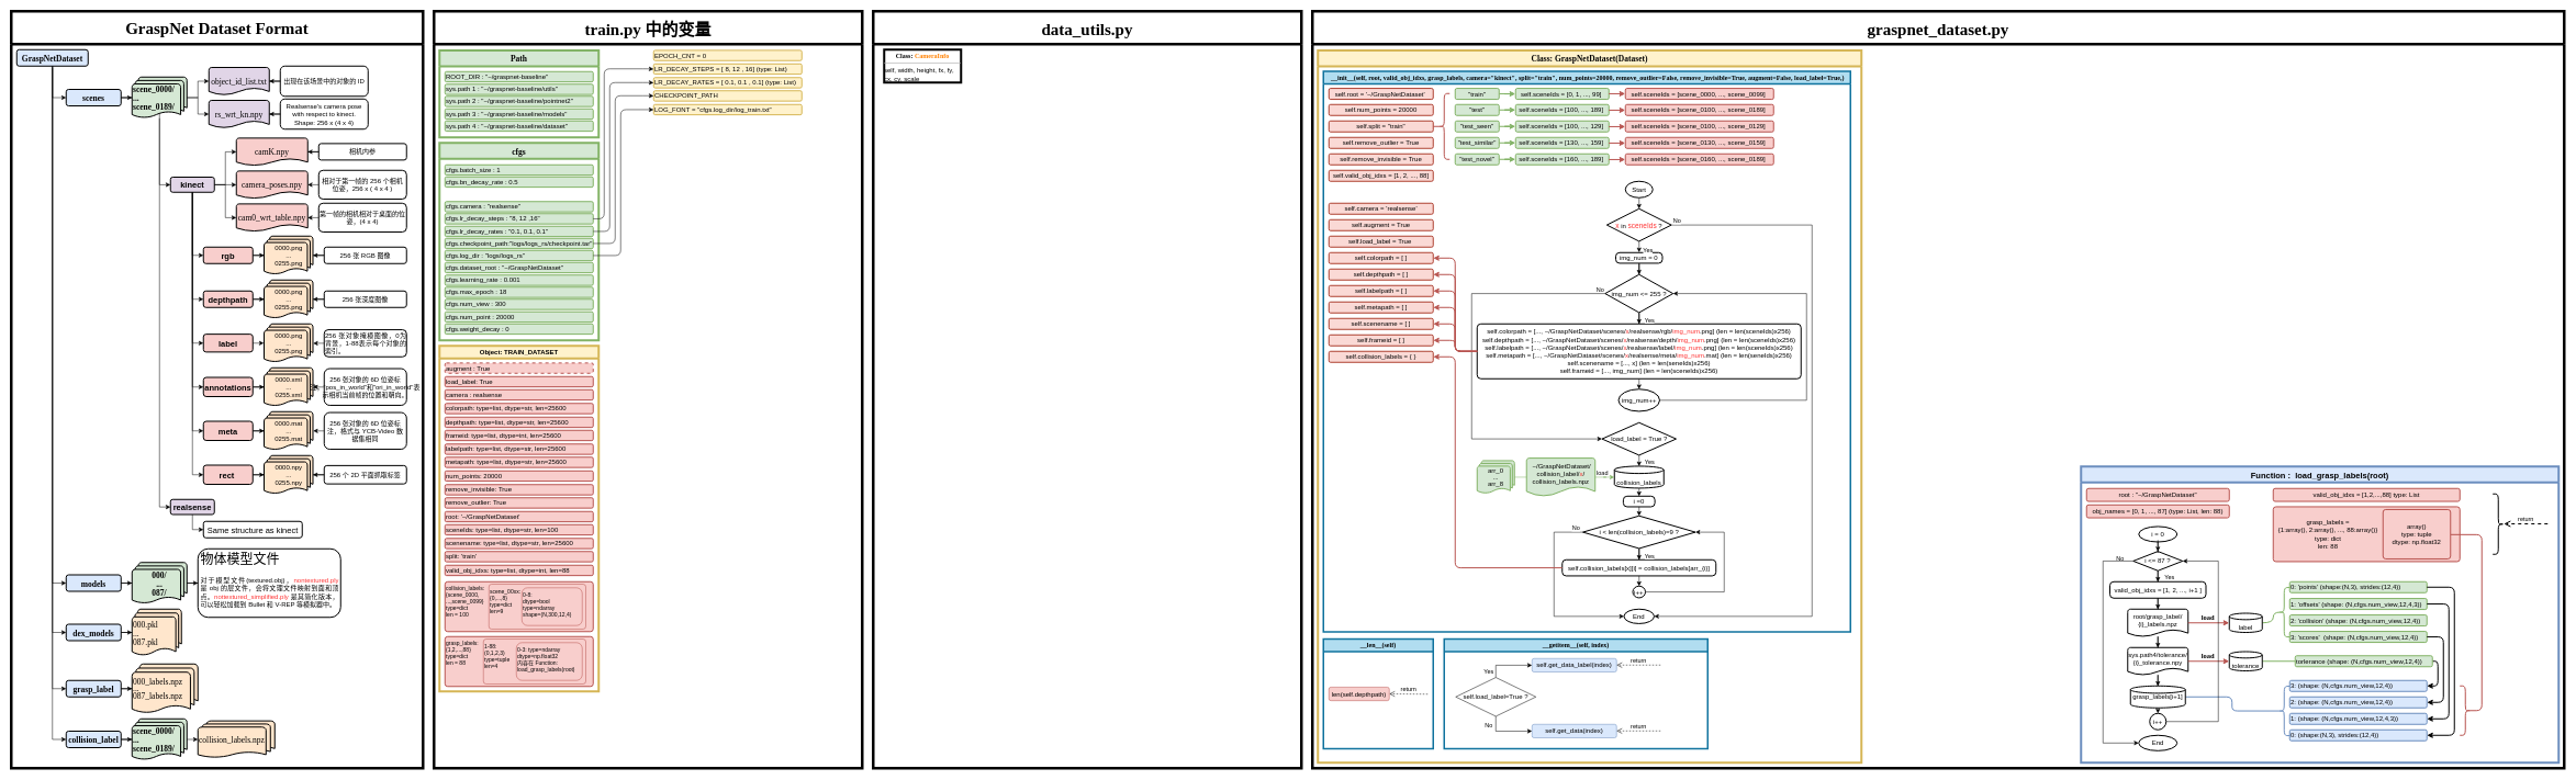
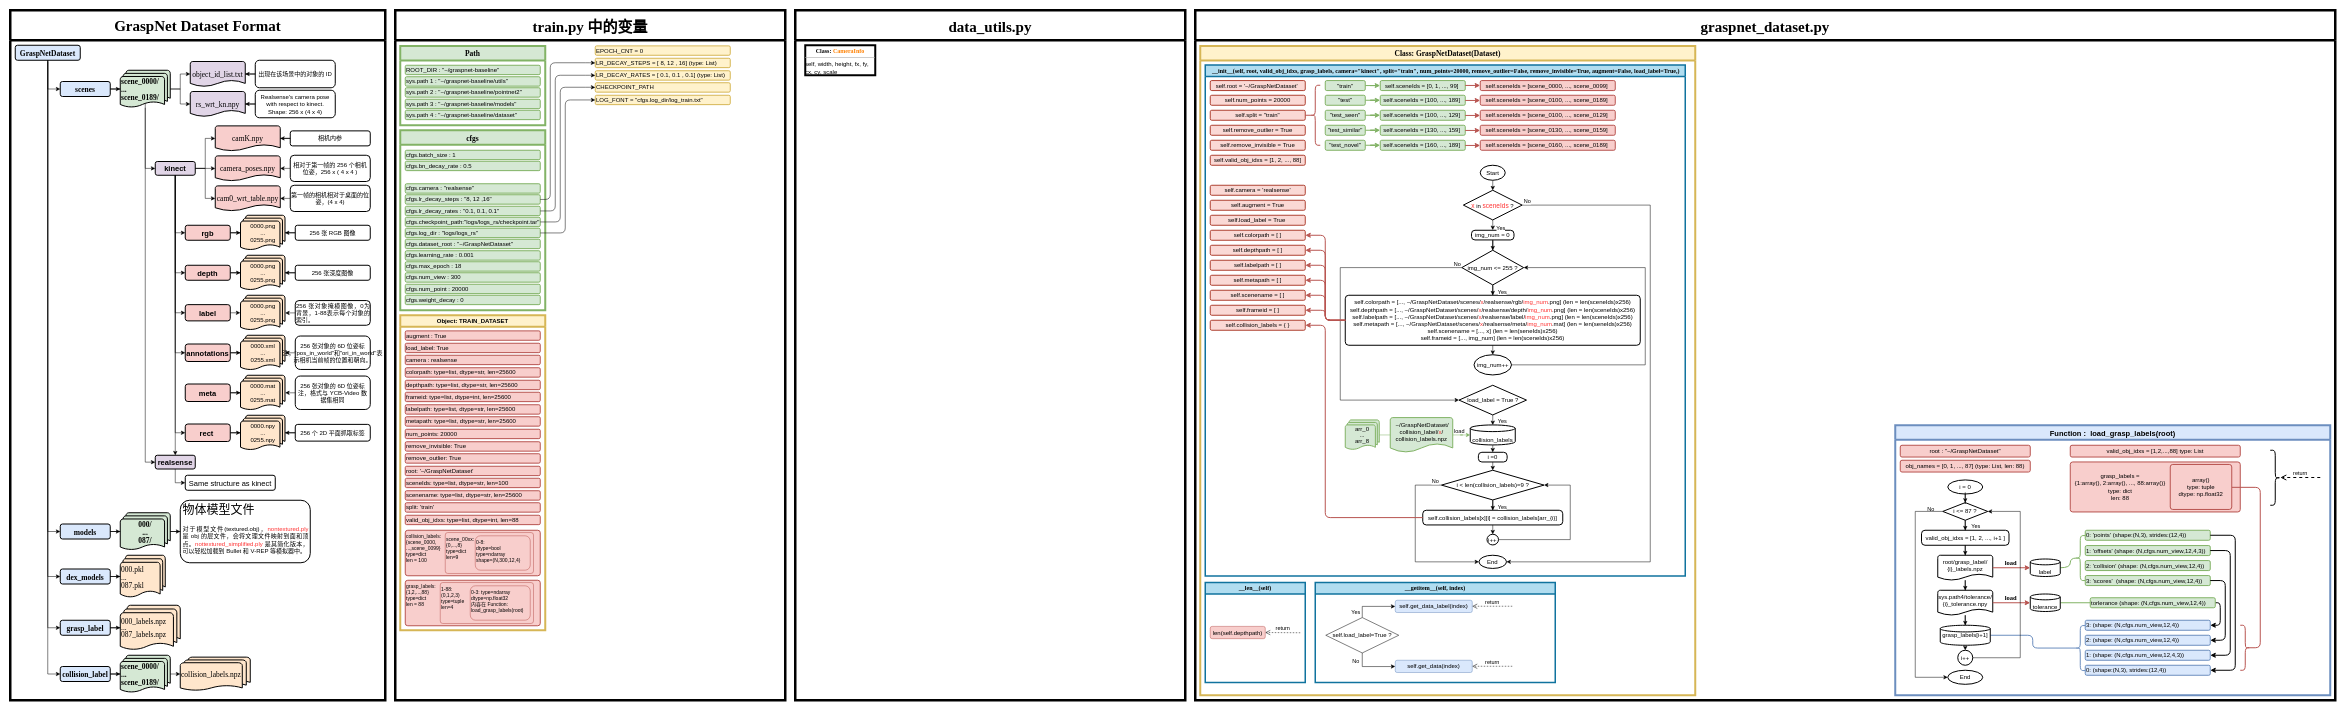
- <mxCell id="61" value="&lt;h4&gt;&lt;span style=&quot;font-size: 15px;&quot;&gt;depthpath&lt;/span&gt;&lt;/h4&gt;" style="rounded=1;whiteSpace=wrap;html=1;align=center;fillColor=#f8cecc;strokeColor=#000000;strokeWidth=2;container=0;" parent="3" vertex="1"><mxGeometry x="340" y="440" width="90" height="30" as="geometry" /></mxCell>
+ <mxCell id="61" value="&lt;h4&gt;&lt;span style=&quot;font-size: 15px;&quot;&gt;depth&lt;/span&gt;&lt;/h4&gt;" style="rounded=1;whiteSpace=wrap;html=1;align=center;fillColor=#f8cecc;strokeColor=#000000;strokeWidth=2;container=0;" parent="3" vertex="1"><mxGeometry x="340" y="440" width="90" height="30" as="geometry" /></mxCell>
- <mxCell id="124" value="augment : True" style="rounded=1;whiteSpace=wrap;html=1;fillColor=#f8cecc;strokeColor=#b85450;strokeWidth=2;align=left;dashed=1;" parent="123" vertex="1"><mxGeometry x="10" y="31.25" width="270" height="18.75" as="geometry" /></mxCell>
+ <mxCell id="124" value="augment : True" style="rounded=1;whiteSpace=wrap;html=1;fillColor=#f8cecc;strokeColor=#b85450;strokeWidth=2;align=left;" parent="123" vertex="1"><mxGeometry x="10" y="31.25" width="270" height="18.75" as="geometry" /></mxCell>
- <mxCell id="86" value="" style="edgeStyle=orthogonalEdgeStyle;rounded=0;orthogonalLoop=1;jettySize=auto;html=1;exitX=0.5;exitY=1;exitDx=0;exitDy=0;entryX=0;entryY=0.5;entryDx=0;entryDy=0;" parent="3" source="71" target="46" edge="1"><mxGeometry relative="1" as="geometry" /></mxCell>
+ <mxCell id="86" value="" style="edgeStyle=orthogonalEdgeStyle;rounded=0;orthogonalLoop=1;jettySize=auto;html=1;exitX=0.5;exitY=1;exitDx=0;exitDy=0;" parent="3" source="71" target="9" edge="1"><mxGeometry relative="1" as="geometry" /></mxCell>
